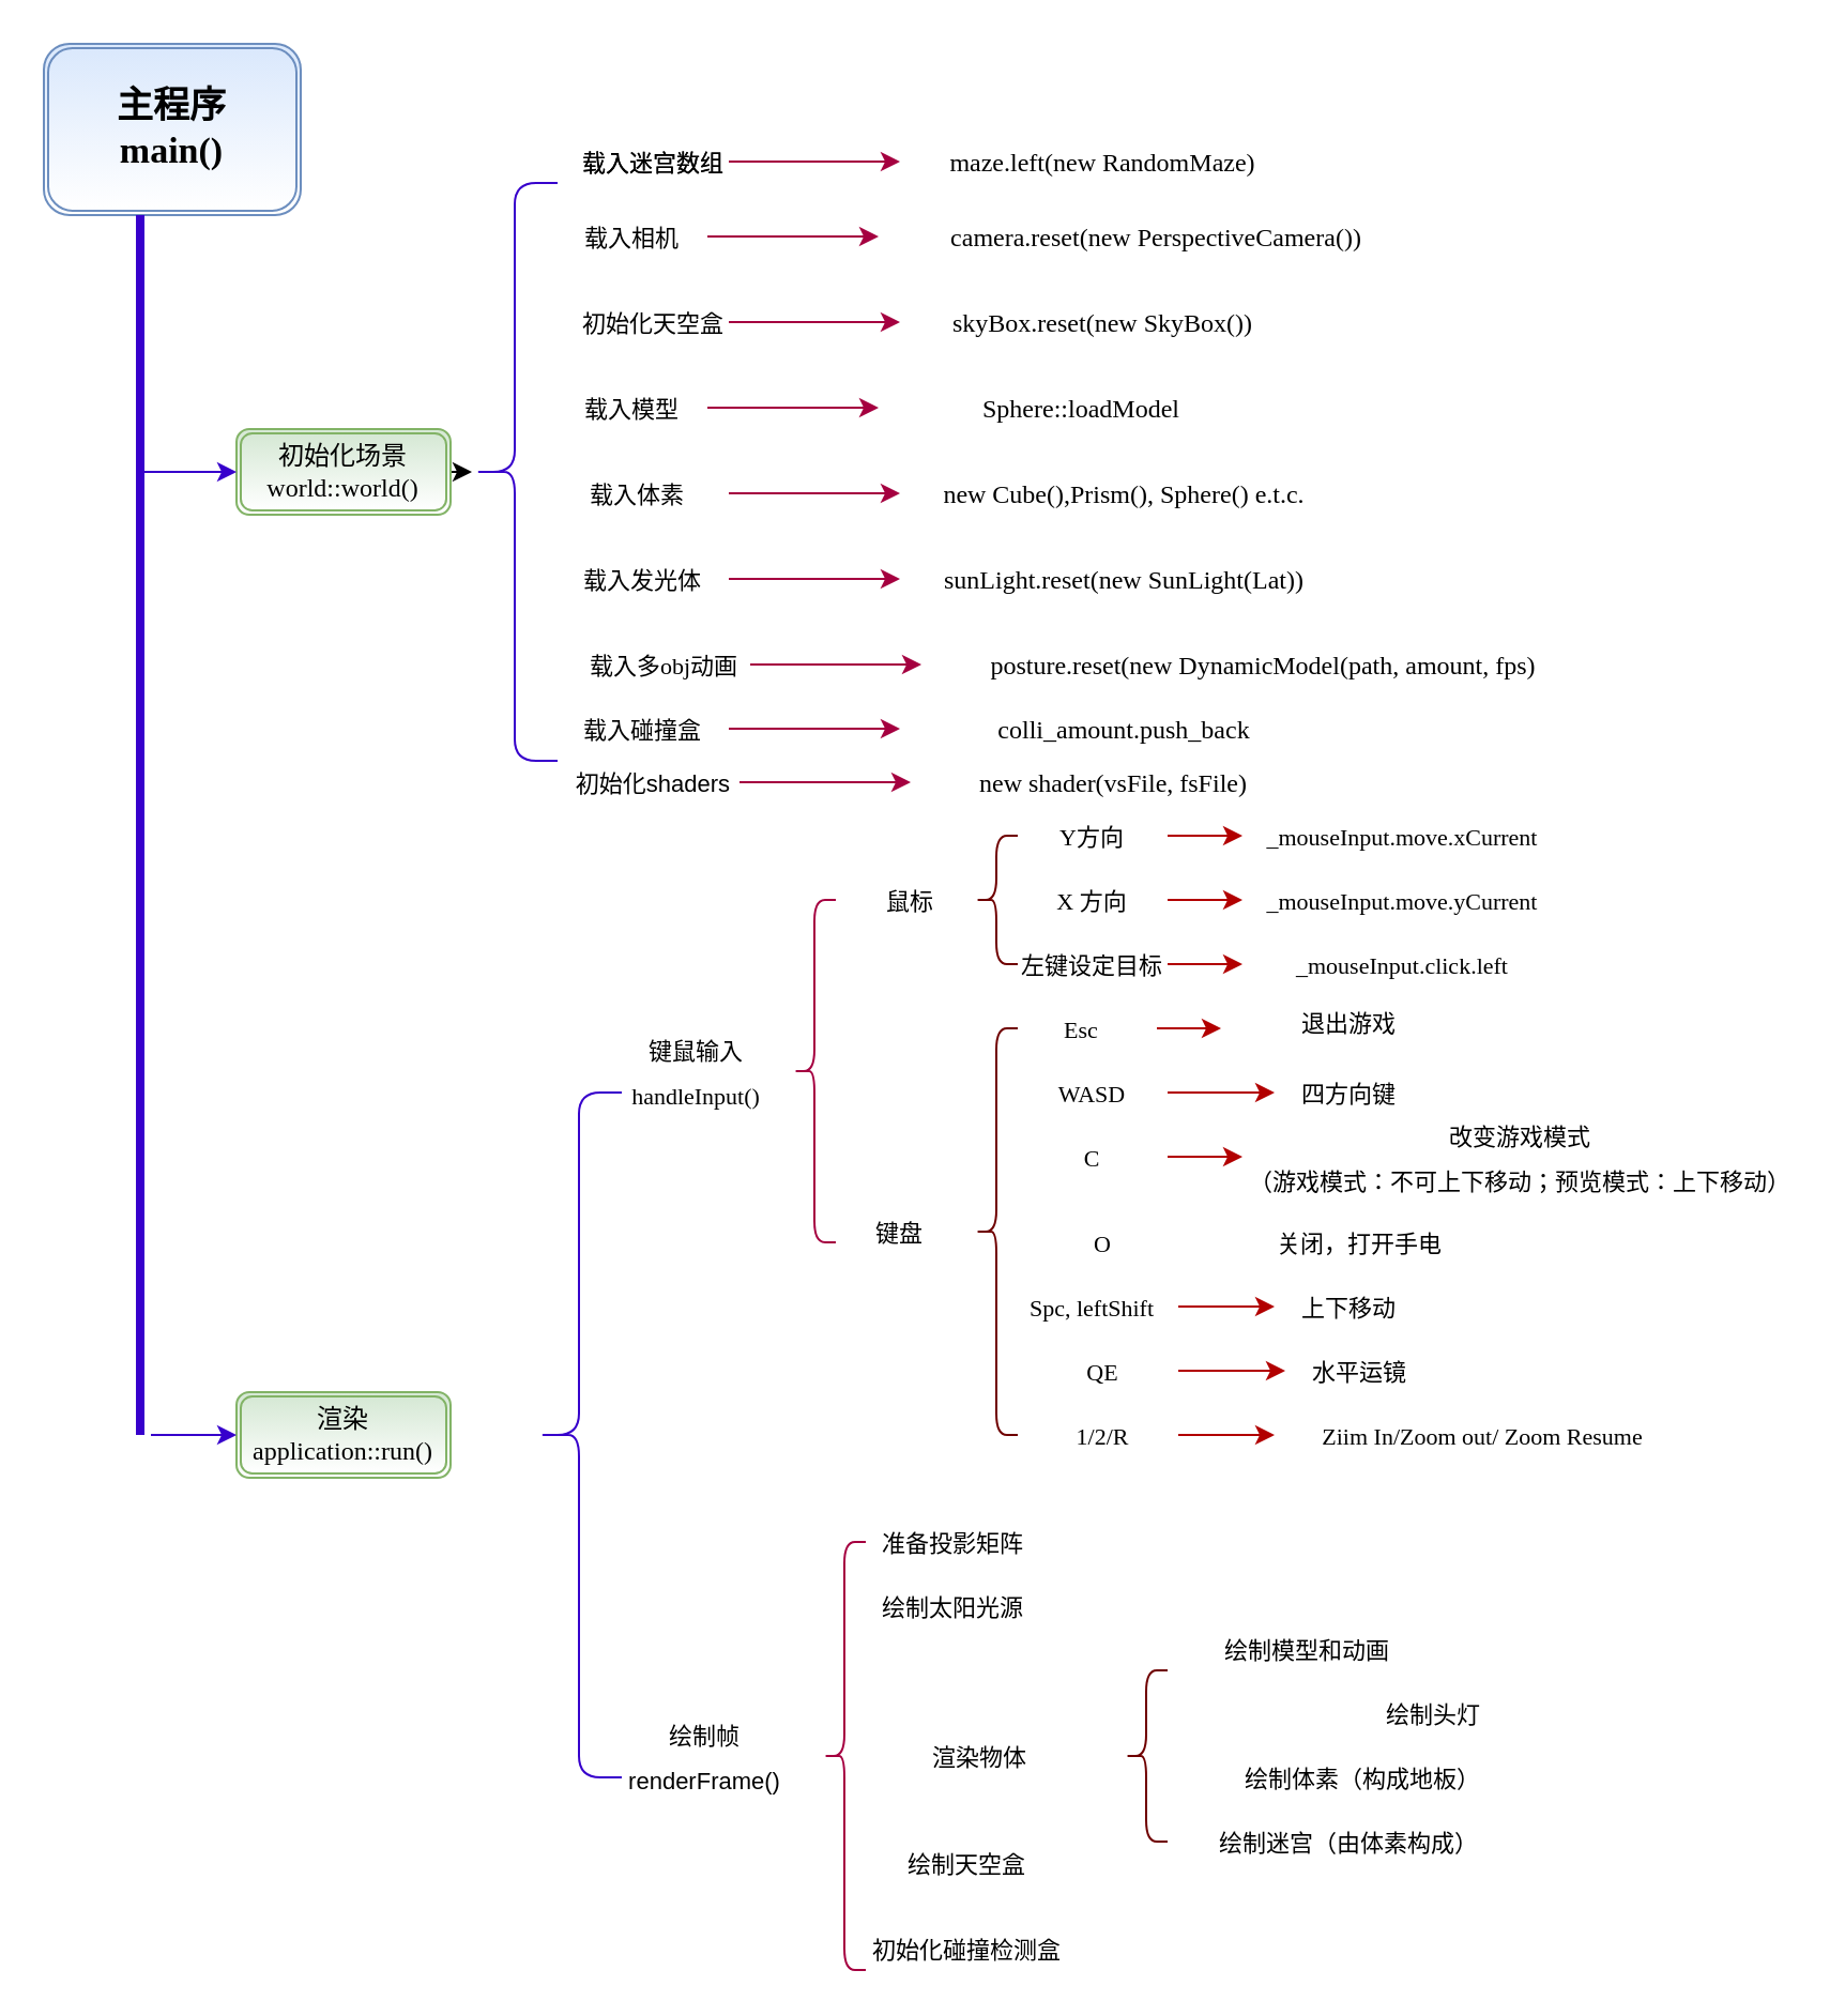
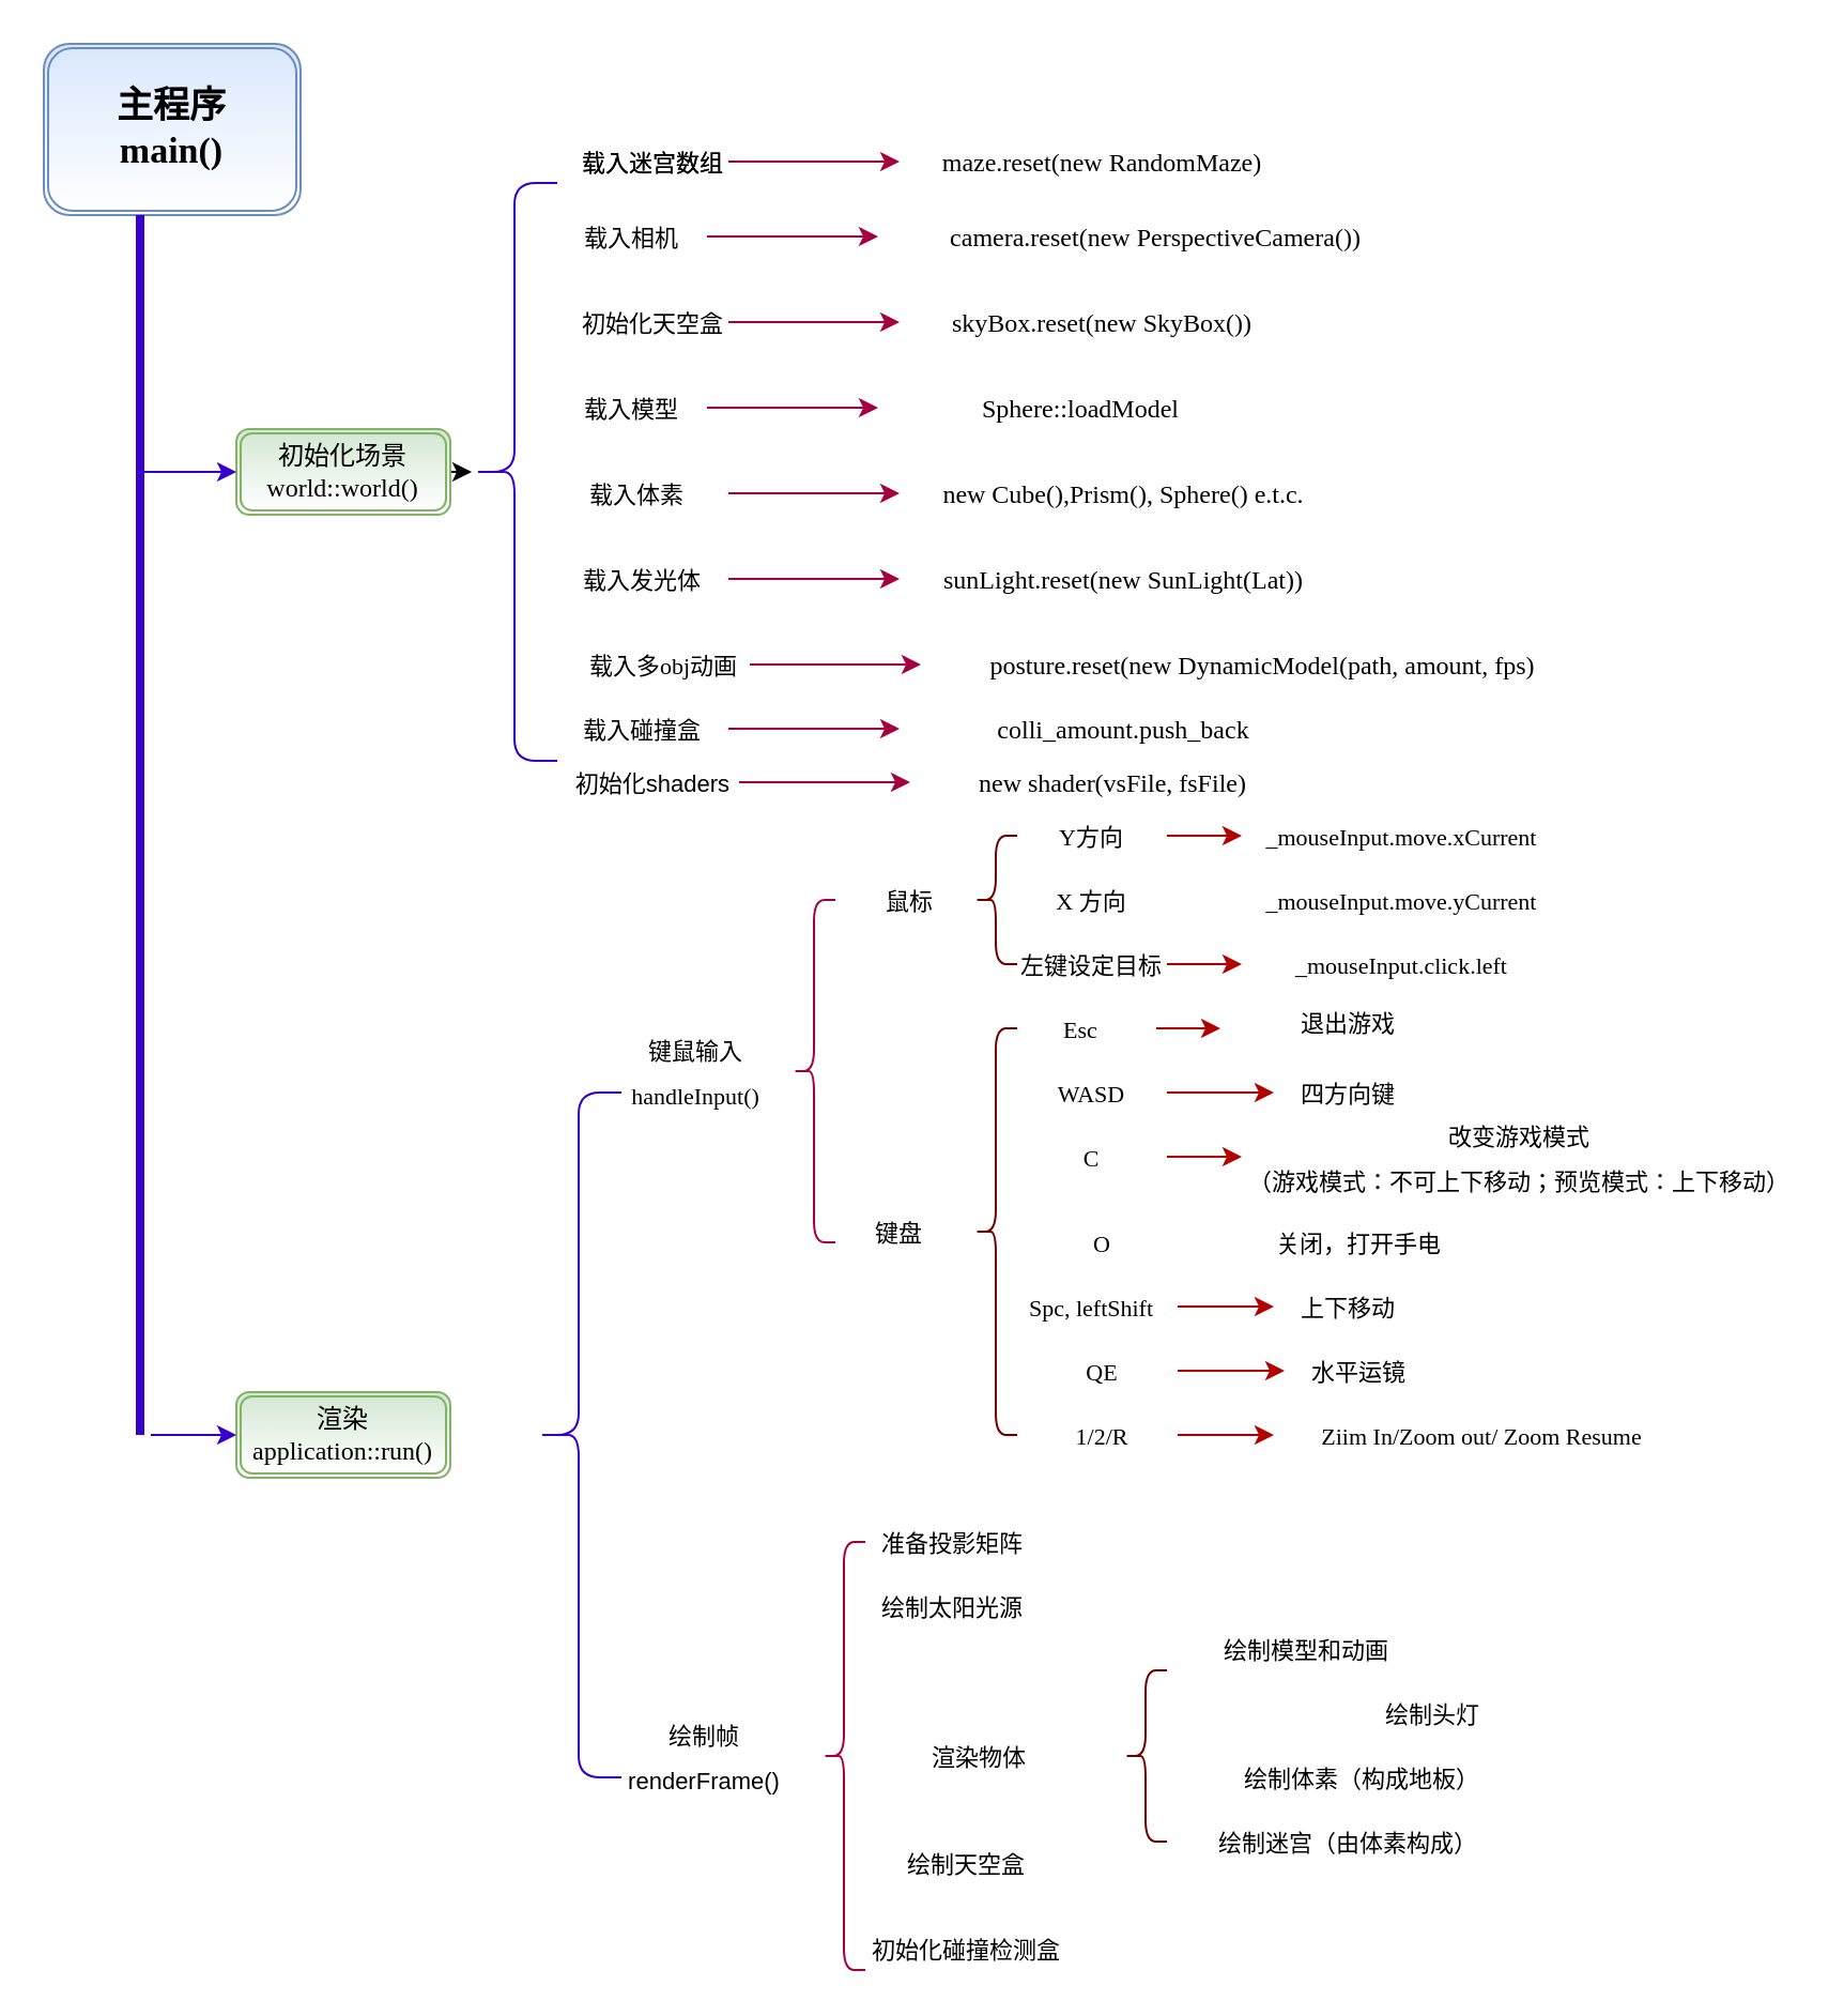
- <mxCell id="14" value="&lt;font style=&quot;font-size: 12px&quot; face=&quot;Comic Sans MS&quot;&gt;maze.left(new RandomMaze)&lt;/font&gt;" style="text;html=1;strokeColor=none;fillColor=none;align=center;verticalAlign=middle;whiteSpace=wrap;rounded=0;fontSize=17;" vertex="1" parent="13"><mxGeometry x="150" width="190" height="20" as="geometry" /></mxCell>
+ <mxCell id="14" value="&lt;font style=&quot;font-size: 12px&quot; face=&quot;Comic Sans MS&quot;&gt;maze.reset(new RandomMaze)&lt;/font&gt;" style="text;html=1;strokeColor=none;fillColor=none;align=center;verticalAlign=middle;whiteSpace=wrap;rounded=0;fontSize=17;" vertex="1" parent="13"><mxGeometry x="150" width="190" height="20" as="geometry" /></mxCell>
- <mxCell id="58" value="" style="edgeStyle=none;html=1;fontSize=17;fillColor=#e51400;strokeColor=#B20000;" edge="1" parent="55" source="56" target="57"><mxGeometry relative="1" as="geometry" /></mxCell>
